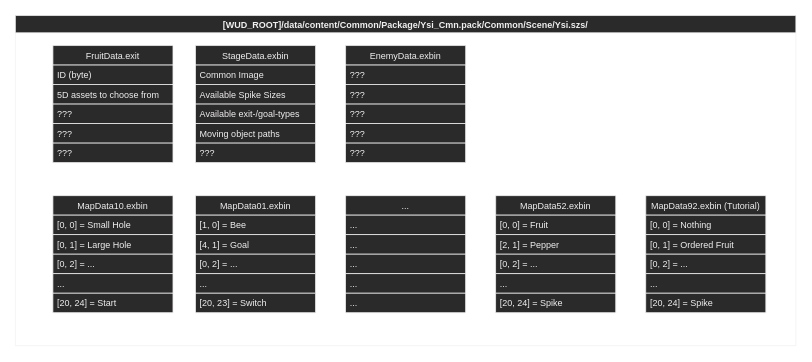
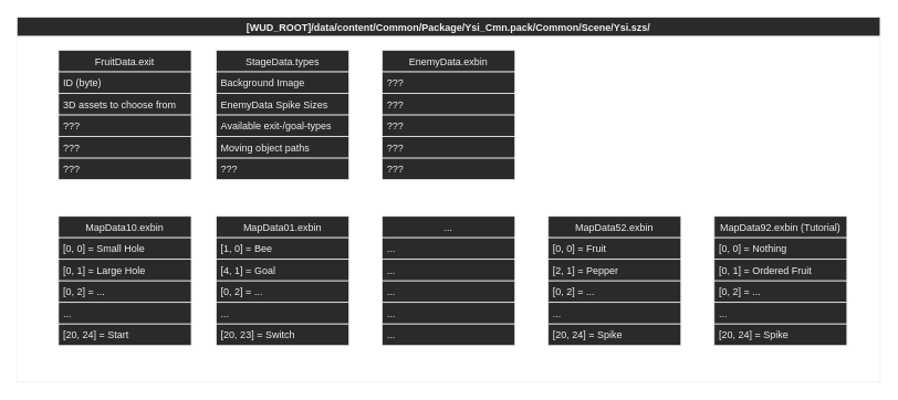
- <mxCell id="39" value="StageData.exbin" style="swimlane;fontStyle=0;childLayout=stackLayout;horizontal=1;startSize=26;horizontalStack=0;resizeParent=1;resizeParentMax=0;resizeLast=0;collapsible=1;marginBottom=0;align=center;fontColor=#F1F0F0;strokeColor=#F1F0F0;fillColor=#2B2A2A;" parent="2" vertex="1"><mxGeometry x="240" y="40" width="160" height="156" as="geometry" /></mxCell>
+ <mxCell id="39" value="StageData.types" style="swimlane;fontStyle=0;childLayout=stackLayout;horizontal=1;startSize=26;horizontalStack=0;resizeParent=1;resizeParentMax=0;resizeLast=0;collapsible=1;marginBottom=0;align=center;fontColor=#F1F0F0;strokeColor=#F1F0F0;fillColor=#2B2A2A;" parent="2" vertex="1"><mxGeometry x="240" y="40" width="160" height="156" as="geometry" /></mxCell>
- <mxCell id="40" value="Common Image" style="text;align=left;verticalAlign=top;spacingLeft=4;spacingRight=4;overflow=hidden;rotatable=0;points=[[0,0.5],[1,0.5]];portConstraint=eastwest;fontColor=#F1F0F0;strokeColor=#F1F0F0;fillColor=#2B2A2A;" parent="39" vertex="1"><mxGeometry y="26" width="160" height="26" as="geometry" /></mxCell>
+ <mxCell id="40" value="Background Image" style="text;align=left;verticalAlign=top;spacingLeft=4;spacingRight=4;overflow=hidden;rotatable=0;points=[[0,0.5],[1,0.5]];portConstraint=eastwest;fontColor=#F1F0F0;strokeColor=#F1F0F0;fillColor=#2B2A2A;" parent="39" vertex="1"><mxGeometry y="26" width="160" height="26" as="geometry" /></mxCell>
- <mxCell id="5" value="5D assets to choose from" style="text;align=left;verticalAlign=top;spacingLeft=4;spacingRight=4;overflow=hidden;rotatable=0;points=[[0,0.5],[1,0.5]];portConstraint=eastwest;fontColor=#F1F0F0;strokeColor=#F1F0F0;fillColor=#2B2A2A;" parent="3" vertex="1"><mxGeometry y="52" width="160" height="26" as="geometry" /></mxCell>
+ <mxCell id="5" value="3D assets to choose from" style="text;align=left;verticalAlign=top;spacingLeft=4;spacingRight=4;overflow=hidden;rotatable=0;points=[[0,0.5],[1,0.5]];portConstraint=eastwest;fontColor=#F1F0F0;strokeColor=#F1F0F0;fillColor=#2B2A2A;" parent="3" vertex="1"><mxGeometry y="52" width="160" height="26" as="geometry" /></mxCell>
- <mxCell id="41" value="Available Spike Sizes" style="text;align=left;verticalAlign=top;spacingLeft=4;spacingRight=4;overflow=hidden;rotatable=0;points=[[0,0.5],[1,0.5]];portConstraint=eastwest;fontColor=#F1F0F0;strokeColor=#F1F0F0;fillColor=#2B2A2A;" parent="39" vertex="1"><mxGeometry y="52" width="160" height="26" as="geometry" /></mxCell>
+ <mxCell id="41" value="EnemyData Spike Sizes" style="text;align=left;verticalAlign=top;spacingLeft=4;spacingRight=4;overflow=hidden;rotatable=0;points=[[0,0.5],[1,0.5]];portConstraint=eastwest;fontColor=#F1F0F0;strokeColor=#F1F0F0;fillColor=#2B2A2A;" parent="39" vertex="1"><mxGeometry y="52" width="160" height="26" as="geometry" /></mxCell>
